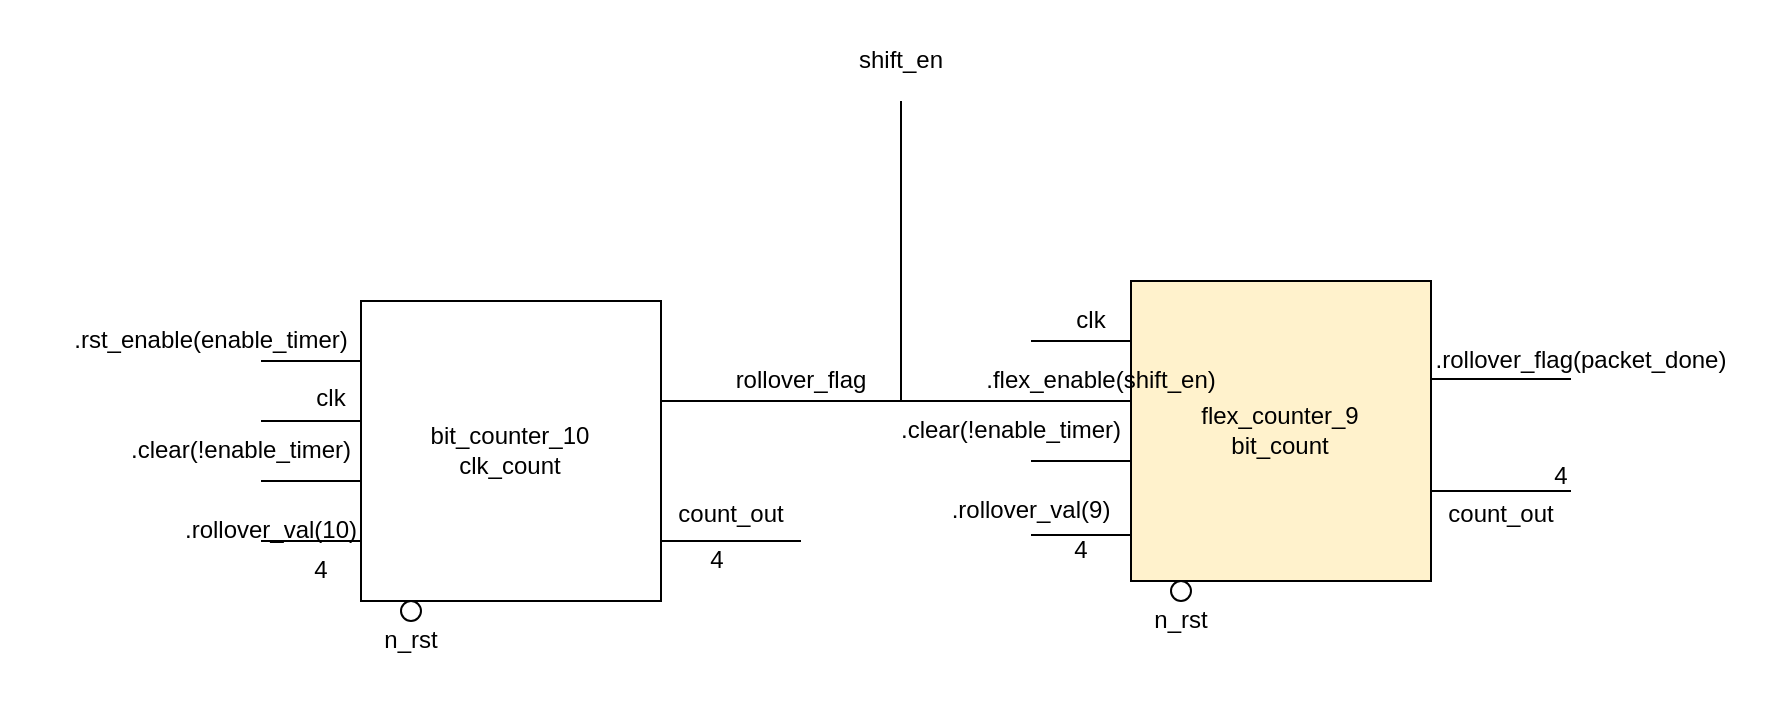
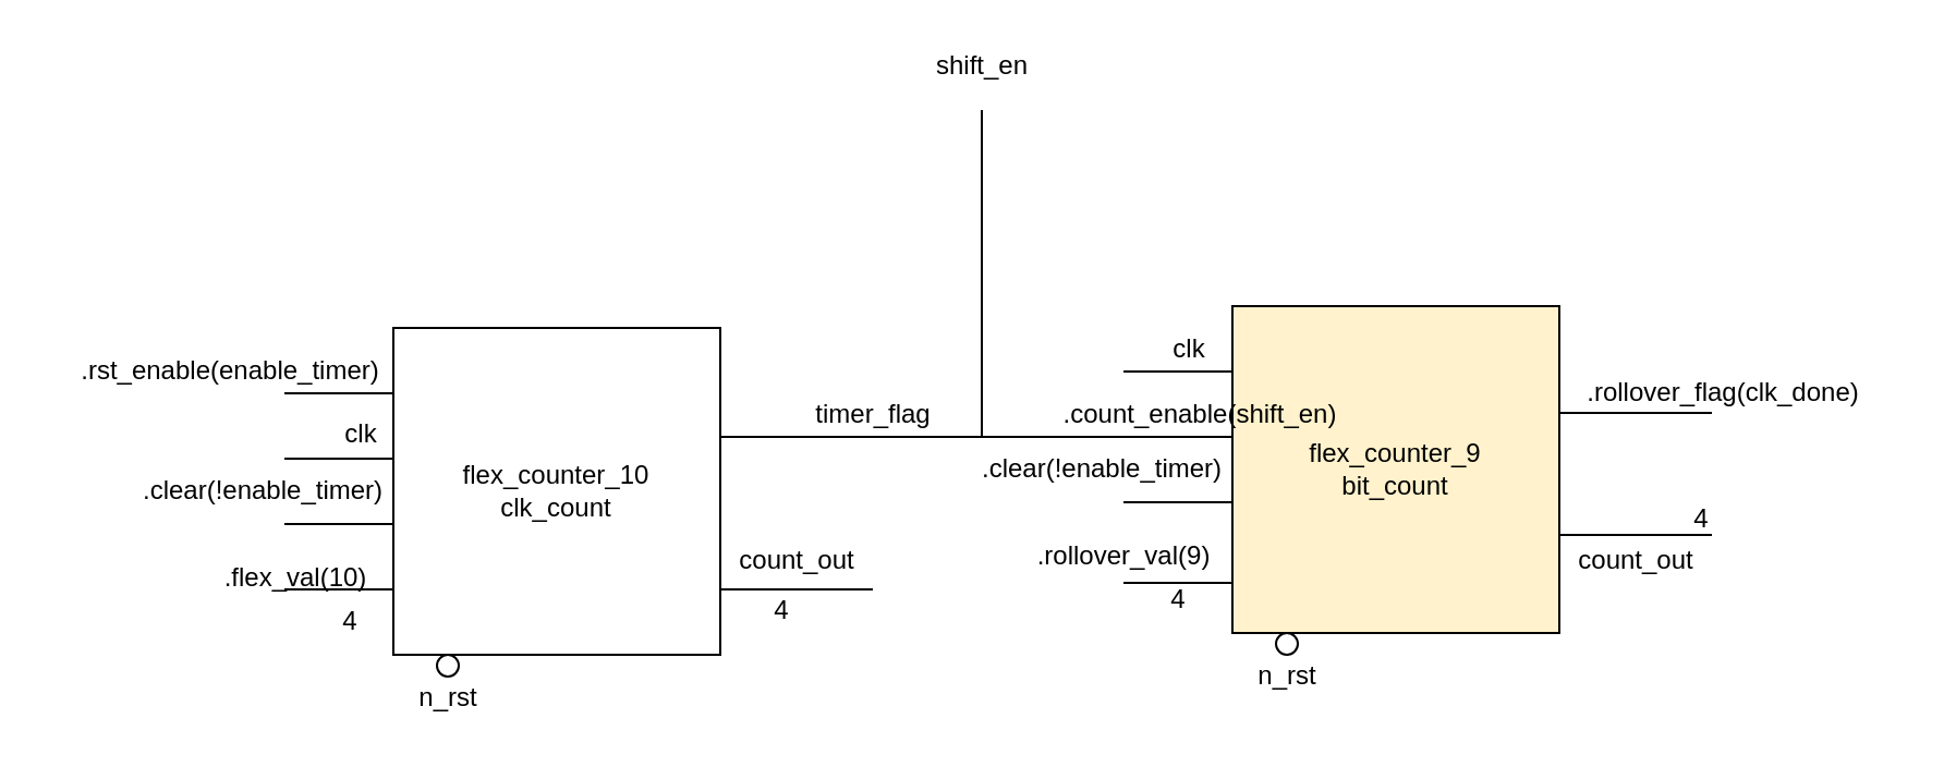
- <mxCell id="33" value=".rollover_flag(packet_done)" style="text;html=1;align=center;verticalAlign=middle;resizable=0;points=[];autosize=1;" parent="1" vertex="1"><mxGeometry x="710" y="170" width="160" height="20" as="geometry" /></mxCell>
+ <mxCell id="33" value=".rollover_flag(clk_done)" style="text;html=1;align=center;verticalAlign=middle;resizable=0;points=[];autosize=1;" parent="1" vertex="1"><mxGeometry x="710" y="170" width="160" height="20" as="geometry" /></mxCell>
- <mxCell id="6" value="rollover_flag" style="text;html=1;align=center;verticalAlign=middle;resizable=0;points=[];autosize=1;" parent="1" vertex="1"><mxGeometry x="360" y="180" width="80" height="20" as="geometry" /></mxCell>
+ <mxCell id="6" value="timer_flag" style="text;html=1;align=center;verticalAlign=middle;resizable=0;points=[];autosize=1;" parent="1" vertex="1"><mxGeometry x="360" y="180" width="80" height="20" as="geometry" /></mxCell>
- <mxCell id="26" value=".flex_enable(shift_en)" style="text;html=1;align=center;verticalAlign=middle;resizable=0;points=[];autosize=1;" parent="1" vertex="1"><mxGeometry x="475" y="180" width="150" height="20" as="geometry" /></mxCell>
+ <mxCell id="26" value=".count_enable(shift_en)" style="text;html=1;align=center;verticalAlign=middle;resizable=0;points=[];autosize=1;" parent="1" vertex="1"><mxGeometry x="475" y="180" width="150" height="20" as="geometry" /></mxCell>
- <mxCell id="2" value="&lt;div&gt;bit_counter_10&lt;/div&gt;&lt;div&gt;clk_count&lt;br&gt;&lt;/div&gt;" style="whiteSpace=wrap;html=1;aspect=fixed;" parent="1" vertex="1"><mxGeometry x="180" y="150" width="150" height="150" as="geometry" /></mxCell>
+ <mxCell id="2" value="&lt;div&gt;flex_counter_10&lt;/div&gt;&lt;div&gt;clk_count&lt;br&gt;&lt;/div&gt;" style="whiteSpace=wrap;html=1;aspect=fixed;" parent="1" vertex="1"><mxGeometry x="180" y="150" width="150" height="150" as="geometry" /></mxCell>
- <mxCell id="22" value=".rollover_val(10)" style="text;html=1;align=center;verticalAlign=middle;resizable=0;points=[];autosize=1;" parent="1" vertex="1"><mxGeometry x="85" y="255" width="100" height="20" as="geometry" /></mxCell>
+ <mxCell id="22" value=".flex_val(10)" style="text;html=1;align=center;verticalAlign=middle;resizable=0;points=[];autosize=1;" parent="1" vertex="1"><mxGeometry x="85" y="255" width="100" height="20" as="geometry" /></mxCell>
